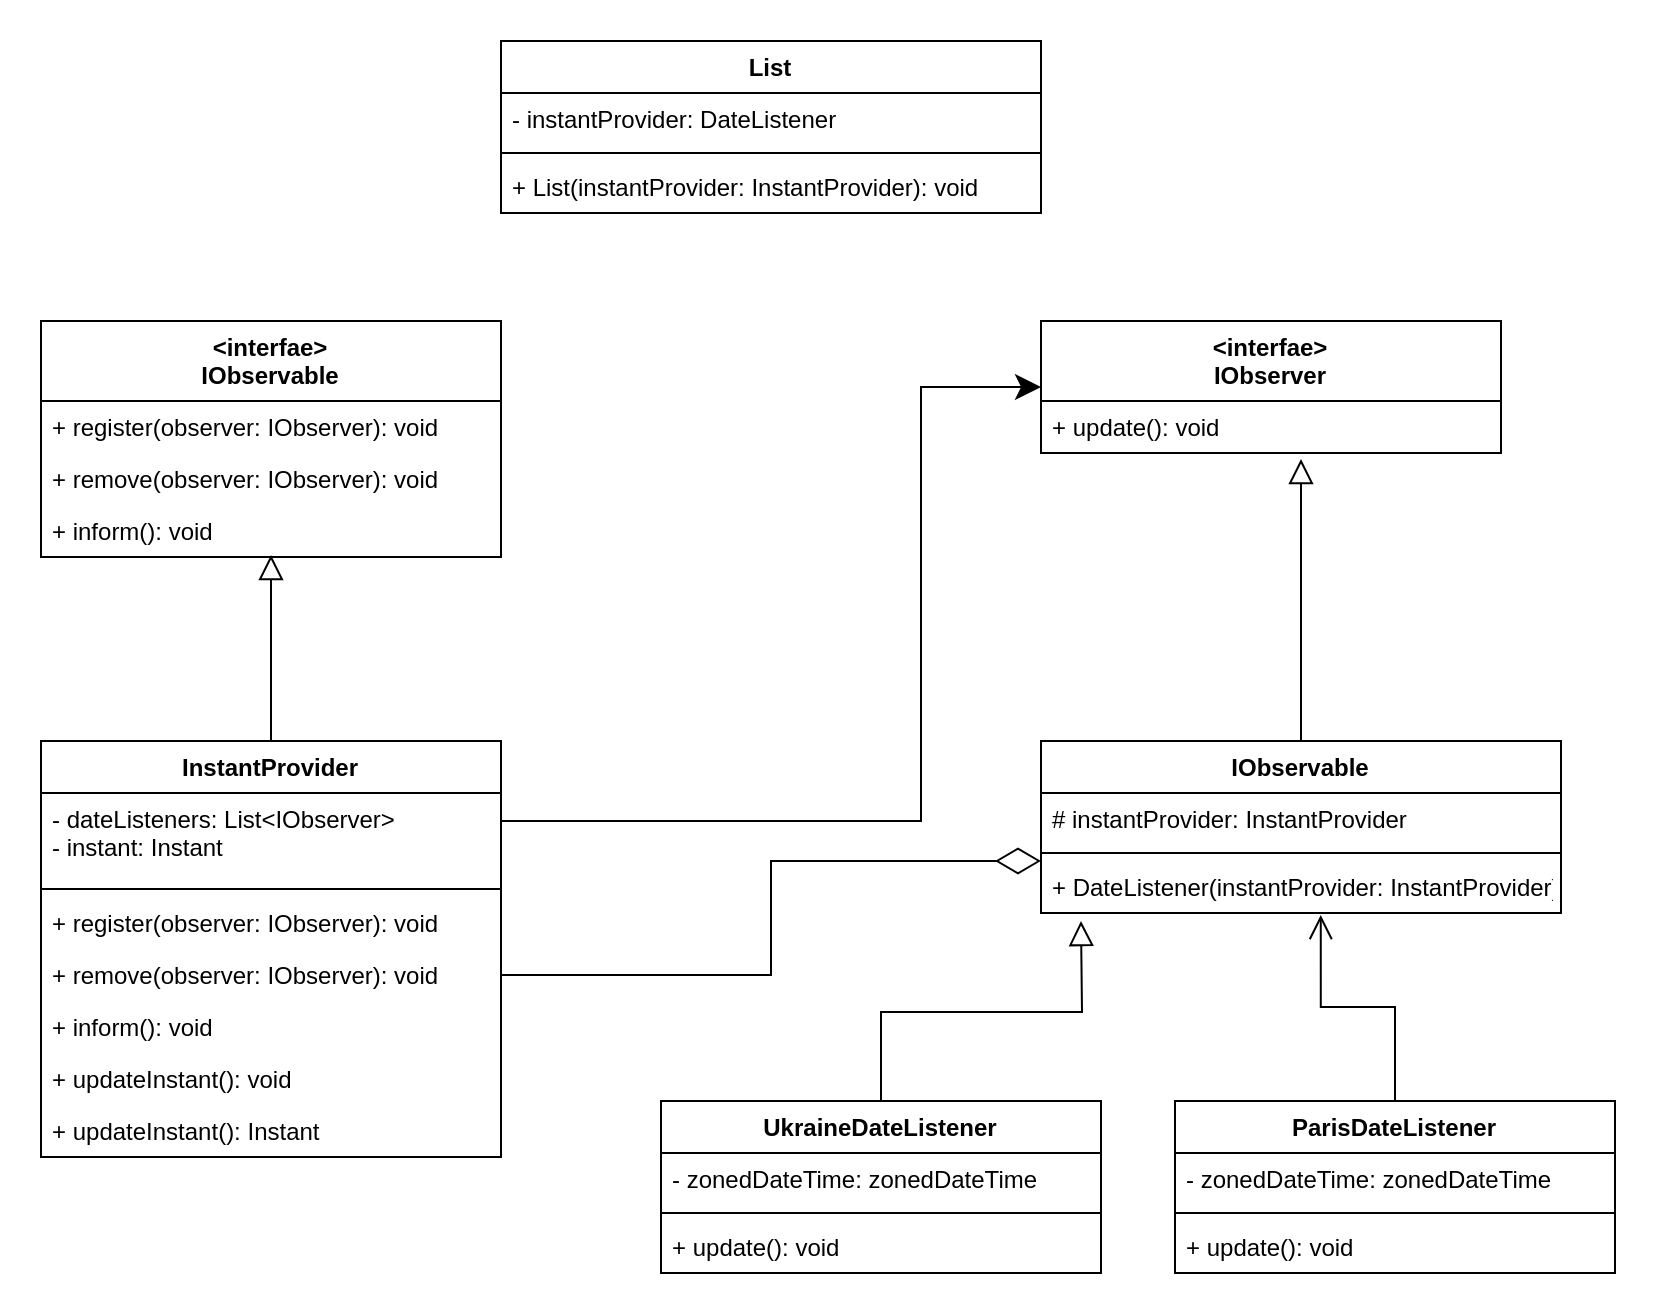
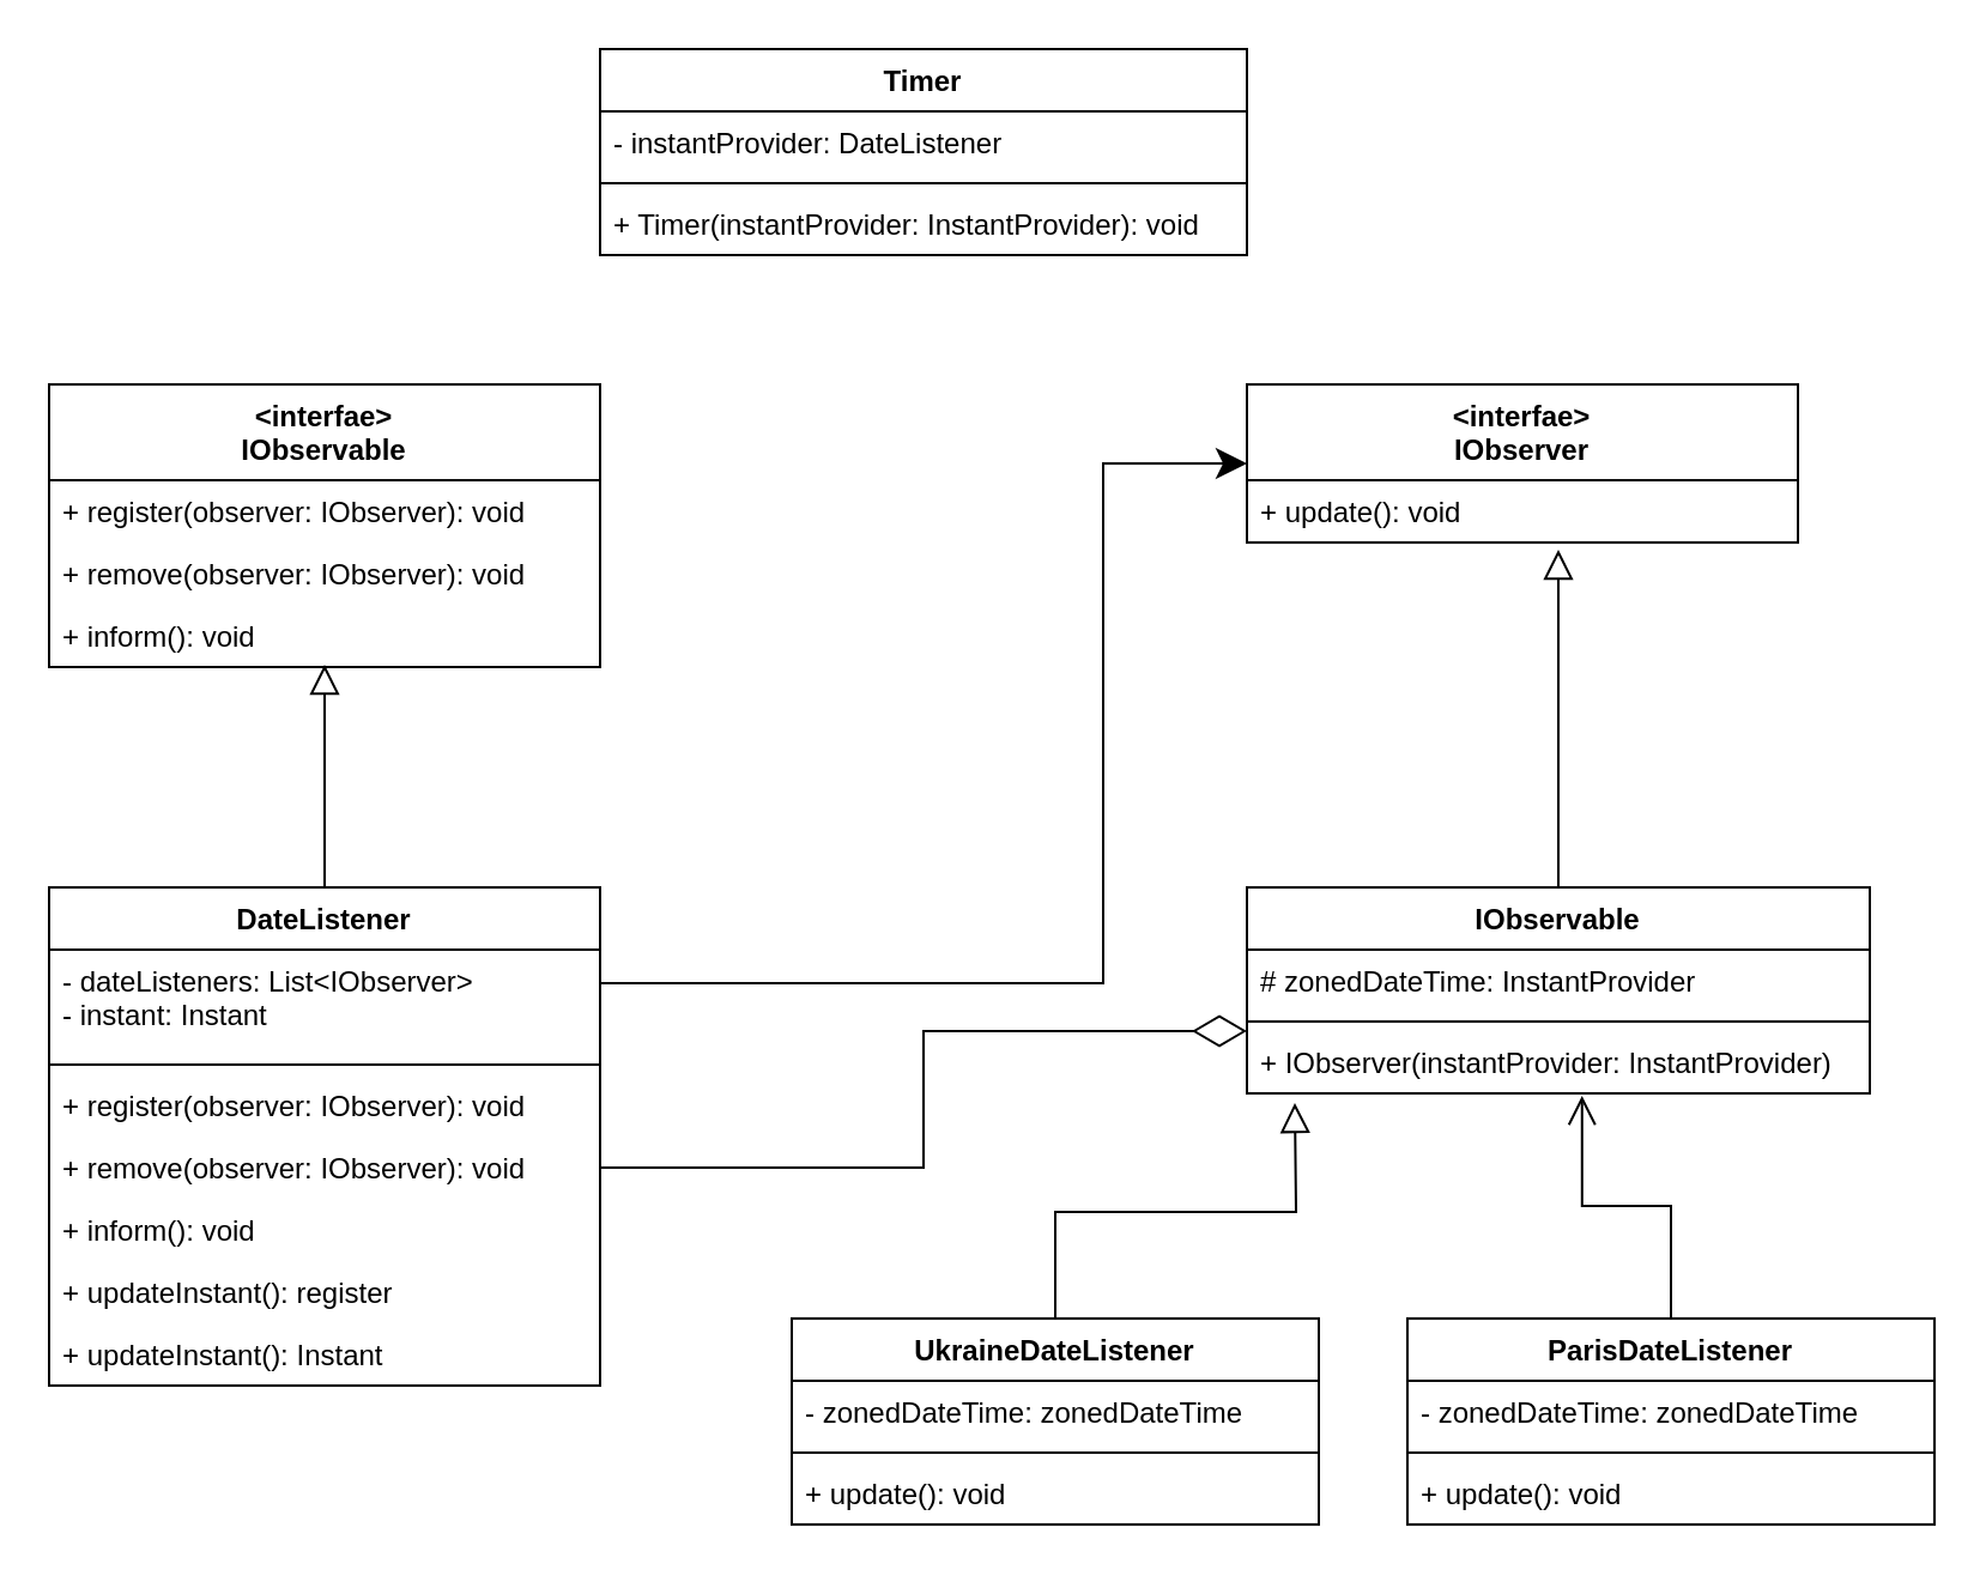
- <mxCell id="2" value="List&#10;" style="swimlane;fontStyle=1;align=center;verticalAlign=top;childLayout=stackLayout;horizontal=1;startSize=26;horizontalStack=0;resizeParent=1;resizeParentMax=0;resizeLast=0;collapsible=1;marginBottom=0;" parent="1" vertex="1"><mxGeometry x="250" y="20" width="270" height="86" as="geometry" /></mxCell>
+ <mxCell id="2" value="Timer&#10;" style="swimlane;fontStyle=1;align=center;verticalAlign=top;childLayout=stackLayout;horizontal=1;startSize=26;horizontalStack=0;resizeParent=1;resizeParentMax=0;resizeLast=0;collapsible=1;marginBottom=0;" parent="1" vertex="1"><mxGeometry x="250" y="20" width="270" height="86" as="geometry" /></mxCell>
- <mxCell id="5" value="+ List(instantProvider: InstantProvider): void" style="text;strokeColor=none;fillColor=none;align=left;verticalAlign=top;spacingLeft=4;spacingRight=4;overflow=hidden;rotatable=0;points=[[0,0.5],[1,0.5]];portConstraint=eastwest;" parent="2" vertex="1"><mxGeometry y="60" width="270" height="26" as="geometry" /></mxCell>
+ <mxCell id="5" value="+ Timer(instantProvider: InstantProvider): void" style="text;strokeColor=none;fillColor=none;align=left;verticalAlign=top;spacingLeft=4;spacingRight=4;overflow=hidden;rotatable=0;points=[[0,0.5],[1,0.5]];portConstraint=eastwest;" parent="2" vertex="1"><mxGeometry y="60" width="270" height="26" as="geometry" /></mxCell>
- <mxCell id="13" value="InstantProvider" style="swimlane;fontStyle=1;align=center;verticalAlign=top;childLayout=stackLayout;horizontal=1;startSize=26;horizontalStack=0;resizeParent=1;resizeParentMax=0;resizeLast=0;collapsible=1;marginBottom=0;" parent="1" vertex="1"><mxGeometry x="20" y="370" width="230" height="208" as="geometry" /></mxCell>
+ <mxCell id="13" value="DateListener" style="swimlane;fontStyle=1;align=center;verticalAlign=top;childLayout=stackLayout;horizontal=1;startSize=26;horizontalStack=0;resizeParent=1;resizeParentMax=0;resizeLast=0;collapsible=1;marginBottom=0;" parent="1" vertex="1"><mxGeometry x="20" y="370" width="230" height="208" as="geometry" /></mxCell>
- <mxCell id="23" value="# instantProvider: InstantProvider" style="text;strokeColor=none;fillColor=none;align=left;verticalAlign=top;spacingLeft=4;spacingRight=4;overflow=hidden;rotatable=0;points=[[0,0.5],[1,0.5]];portConstraint=eastwest;" vertex="1" parent="22"><mxGeometry y="26" width="260" height="26" as="geometry" /></mxCell>
+ <mxCell id="23" value="# zonedDateTime: InstantProvider" style="text;strokeColor=none;fillColor=none;align=left;verticalAlign=top;spacingLeft=4;spacingRight=4;overflow=hidden;rotatable=0;points=[[0,0.5],[1,0.5]];portConstraint=eastwest;" vertex="1" parent="22"><mxGeometry y="26" width="260" height="26" as="geometry" /></mxCell>
- <mxCell id="25" value="+ DateListener(instantProvider: InstantProvider)&#10;" style="text;strokeColor=none;fillColor=none;align=left;verticalAlign=top;spacingLeft=4;spacingRight=4;overflow=hidden;rotatable=0;points=[[0,0.5],[1,0.5]];portConstraint=eastwest;" vertex="1" parent="22"><mxGeometry y="60" width="260" height="26" as="geometry" /></mxCell>
+ <mxCell id="25" value="+ IObserver(instantProvider: InstantProvider)&#10;" style="text;strokeColor=none;fillColor=none;align=left;verticalAlign=top;spacingLeft=4;spacingRight=4;overflow=hidden;rotatable=0;points=[[0,0.5],[1,0.5]];portConstraint=eastwest;" vertex="1" parent="22"><mxGeometry y="60" width="260" height="26" as="geometry" /></mxCell>
- <mxCell id="19" value="+ updateInstant(): void" style="text;strokeColor=none;fillColor=none;align=left;verticalAlign=top;spacingLeft=4;spacingRight=4;overflow=hidden;rotatable=0;points=[[0,0.5],[1,0.5]];portConstraint=eastwest;" parent="13" vertex="1"><mxGeometry y="156" width="230" height="26" as="geometry" /></mxCell>
+ <mxCell id="19" value="+ updateInstant(): register" style="text;strokeColor=none;fillColor=none;align=left;verticalAlign=top;spacingLeft=4;spacingRight=4;overflow=hidden;rotatable=0;points=[[0,0.5],[1,0.5]];portConstraint=eastwest;" parent="13" vertex="1"><mxGeometry y="156" width="230" height="26" as="geometry" /></mxCell>
